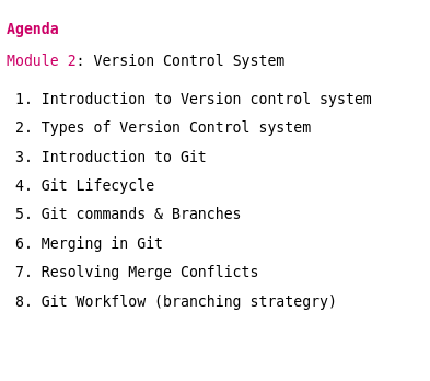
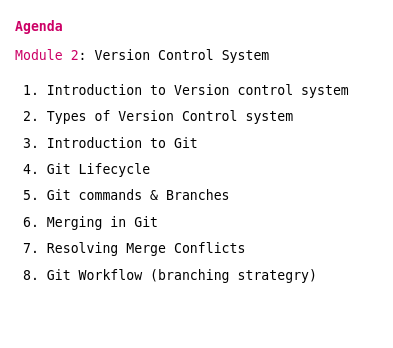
- <mxCell id="2" value="&lt;pre style=&quot;border-color: var(--border-color); font-size: 22px;&quot;&gt;&lt;font style=&quot;border-color: var(--border-color); font-size: 22px;&quot;&gt;&lt;font style=&quot;border-color: var(--border-color); font-size: 22px;&quot; color=&quot;#cc0066&quot;&gt;&lt;b style=&quot;font-size: 22px;&quot;&gt;Agenda&lt;/b&gt;&lt;/font&gt;&lt;/font&gt;&lt;/pre&gt;&lt;pre style=&quot;border-color: var(--border-color); font-size: 22px;&quot;&gt;&lt;font style=&quot;border-color: var(--border-color); font-size: 22px;&quot;&gt;&lt;font style=&quot;border-color: var(--border-color); font-size: 22px;&quot; color=&quot;#cc0066&quot;&gt;Module 2&lt;/font&gt;: Version Control System&lt;/font&gt;&lt;/pre&gt;&lt;h1 style=&quot;font-size: 22px;&quot;&gt;&lt;div style=&quot;border-color: var(--border-color); font-size: 22px;&quot;&gt;&lt;pre style=&quot;border-color: var(--border-color); line-height: 200%; font-size: 22px;&quot;&gt;&lt;span style=&quot;font-weight: normal; font-size: 22px;&quot;&gt;&lt;font style=&quot;border-color: var(--border-color); font-size: 22px;&quot;&gt; 1. Introduction to Version control system&lt;br style=&quot;border-color: var(--border-color); font-size: 22px;&quot;&gt;&lt;/font&gt;&lt;font style=&quot;border-color: var(--border-color); font-size: 22px;&quot;&gt; 2. Types of Version Control system&lt;br style=&quot;border-color: var(--border-color); font-size: 22px;&quot;&gt;&lt;/font&gt;&lt;font style=&quot;border-color: var(--border-color); font-size: 22px;&quot;&gt; 3. Introduction to Git&lt;br style=&quot;border-color: var(--border-color); font-size: 22px;&quot;&gt;&lt;/font&gt;&lt;font style=&quot;border-color: var(--border-color); font-size: 22px;&quot;&gt; 4. Git Lifecycle&lt;br style=&quot;border-color: var(--border-color); font-size: 22px;&quot;&gt;&lt;/font&gt;&lt;font style=&quot;border-color: var(--border-color); font-size: 22px;&quot;&gt; 5. Git commands &amp;amp; Branches&lt;br style=&quot;border-color: var(--border-color); font-size: 22px;&quot;&gt;&lt;/font&gt;&lt;font style=&quot;border-color: var(--border-color); font-size: 22px;&quot;&gt; 6. Merging in Git&lt;br style=&quot;border-color: var(--border-color); font-size: 22px;&quot;&gt;&lt;/font&gt;&lt;font style=&quot;border-color: var(--border-color); font-size: 22px;&quot;&gt; 7. Resolving Merge Conflicts&lt;br style=&quot;border-color: var(--border-color); font-size: 22px;&quot;&gt;&lt;/font&gt;&lt;font style=&quot;border-color: var(--border-color); font-size: 22px;&quot;&gt; 8. Git Workflow (branching strategry)&lt;/font&gt;&lt;/span&gt;&lt;/pre&gt;&lt;/div&gt;&lt;div style=&quot;border-color: var(--border-color); font-size: 22px;&quot;&gt;&lt;br style=&quot;border-color: var(--border-color); font-weight: 400; background-color: rgb(255, 255, 255); font-size: 22px;&quot;&gt;&lt;/div&gt;&lt;/h1&gt;" style="text;html=1;strokeColor=none;fillColor=none;spacing=5;spacingTop=-20;whiteSpace=wrap;overflow=hidden;rounded=0;fontSize=22;" parent="1" vertex="1"><mxGeometry x="5" y="20" width="613" height="538" as="geometry" /></mxCell>
+ <mxCell id="2" value="&lt;pre style=&quot;border-color: var(--border-color); font-size: 22px;&quot;&gt;&lt;font style=&quot;border-color: var(--border-color); font-size: 22px;&quot;&gt;&lt;font style=&quot;border-color: var(--border-color); font-size: 22px;&quot; color=&quot;#cc0066&quot;&gt;&lt;b style=&quot;font-size: 22px;&quot;&gt;Agenda&lt;/b&gt;&lt;/font&gt;&lt;/font&gt;&lt;/pre&gt;&lt;pre style=&quot;border-color: var(--border-color); font-size: 22px;&quot;&gt;&lt;font style=&quot;border-color: var(--border-color); font-size: 22px;&quot;&gt;&lt;font style=&quot;border-color: var(--border-color); font-size: 22px;&quot; color=&quot;#cc0066&quot;&gt;Module 2&lt;/font&gt;: Version Control System&lt;/font&gt;&lt;/pre&gt;&lt;h1 style=&quot;font-size: 22px;&quot;&gt;&lt;div style=&quot;border-color: var(--border-color); font-size: 22px;&quot;&gt;&lt;pre style=&quot;border-color: var(--border-color); line-height: 200%; font-size: 22px;&quot;&gt;&lt;span style=&quot;font-weight: normal; font-size: 22px;&quot;&gt;&lt;font style=&quot;border-color: var(--border-color); font-size: 22px;&quot;&gt; 1. Introduction to Version control system&lt;br style=&quot;border-color: var(--border-color); font-size: 22px;&quot;&gt;&lt;/font&gt;&lt;font style=&quot;border-color: var(--border-color); font-size: 22px;&quot;&gt; 2. Types of Version Control system&lt;br style=&quot;border-color: var(--border-color); font-size: 22px;&quot;&gt;&lt;/font&gt;&lt;font style=&quot;border-color: var(--border-color); font-size: 22px;&quot;&gt; 3. Introduction to Git&lt;br style=&quot;border-color: var(--border-color); font-size: 22px;&quot;&gt;&lt;/font&gt;&lt;font style=&quot;border-color: var(--border-color); font-size: 22px;&quot;&gt; 4. Git Lifecycle&lt;br style=&quot;border-color: var(--border-color); font-size: 22px;&quot;&gt;&lt;/font&gt;&lt;font style=&quot;border-color: var(--border-color); font-size: 22px;&quot;&gt; 5. Git commands &amp;amp; Branches&lt;br style=&quot;border-color: var(--border-color); font-size: 22px;&quot;&gt;&lt;/font&gt;&lt;font style=&quot;border-color: var(--border-color); font-size: 22px;&quot;&gt; 6. Merging in Git&lt;br style=&quot;border-color: var(--border-color); font-size: 22px;&quot;&gt;&lt;/font&gt;&lt;font style=&quot;border-color: var(--border-color); font-size: 22px;&quot;&gt; 7. Resolving Merge Conflicts&lt;br style=&quot;border-color: var(--border-color); font-size: 22px;&quot;&gt;&lt;/font&gt;&lt;font style=&quot;border-color: var(--border-color); font-size: 22px;&quot;&gt; 8. Git Workflow (branching strategry)&lt;/font&gt;&lt;/span&gt;&lt;/pre&gt;&lt;/div&gt;&lt;div style=&quot;border-color: var(--border-color); font-size: 22px;&quot;&gt;&lt;br style=&quot;border-color: var(--border-color); font-weight: 400; background-color: rgb(255, 255, 255); font-size: 22px;&quot;&gt;&lt;/div&gt;&lt;/h1&gt;" style="text;html=1;strokeColor=none;fillColor=none;spacing=5;spacingTop=-20;whiteSpace=wrap;overflow=hidden;rounded=0;fontSize=22;" parent="1" vertex="1"><mxGeometry x="20" y="20" width="613" height="538" as="geometry" /></mxCell>
